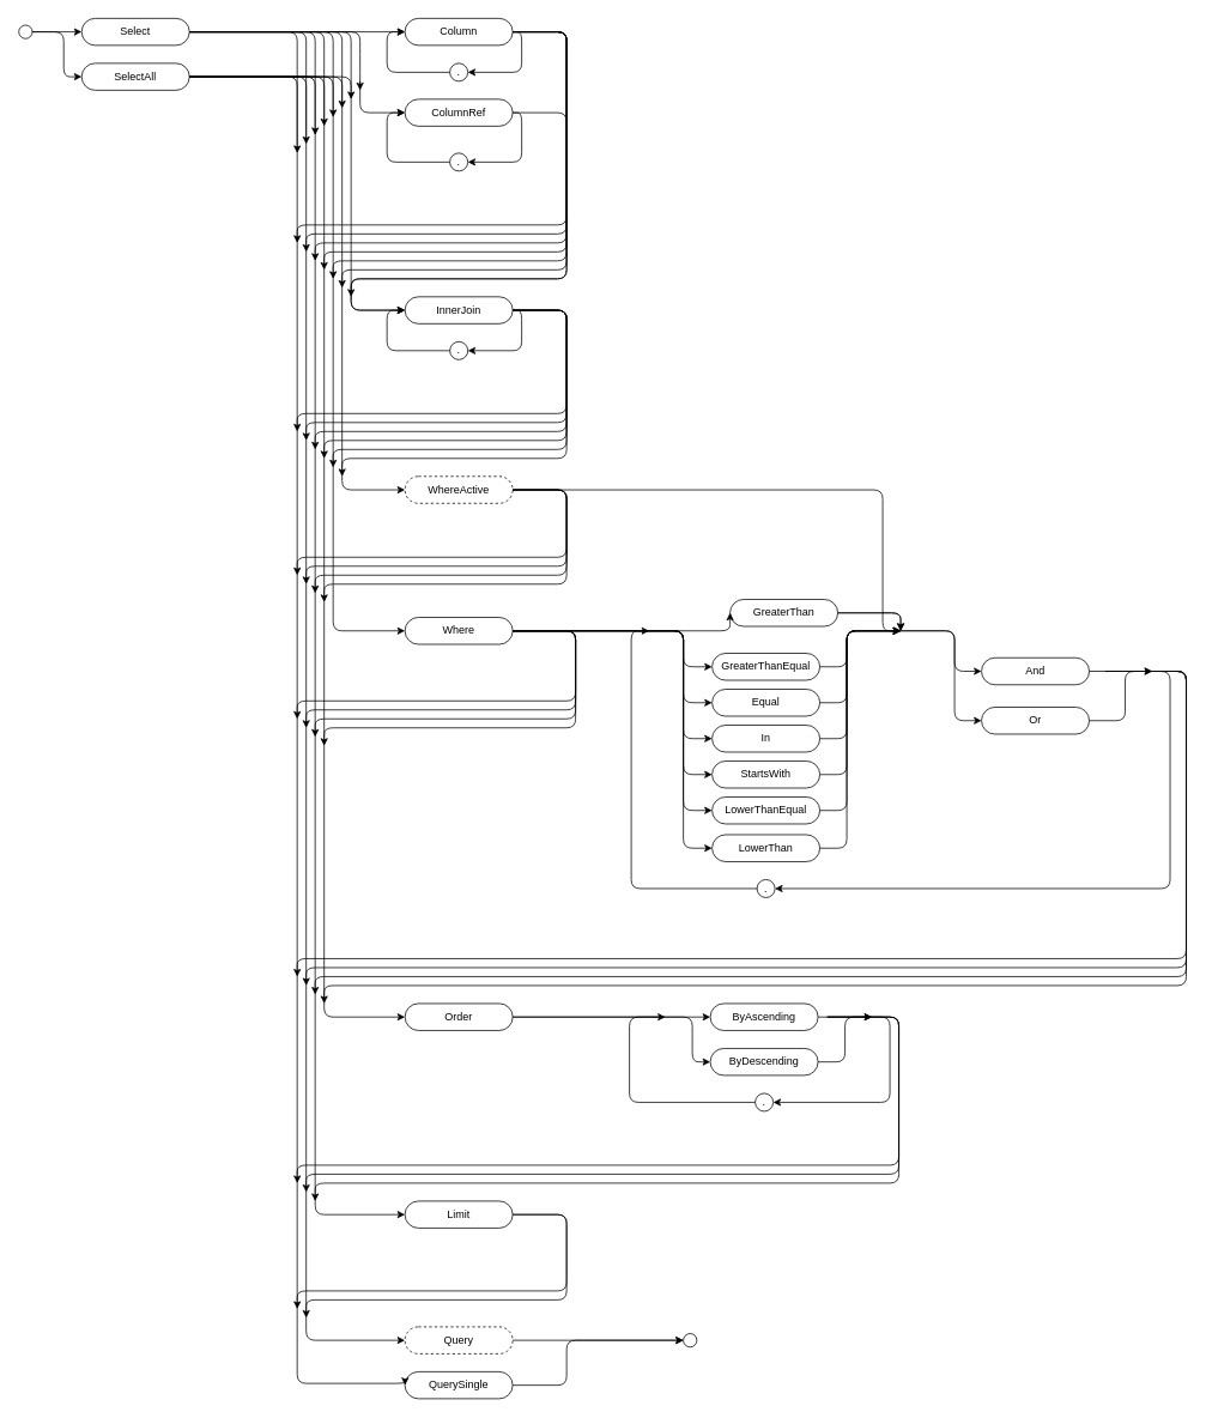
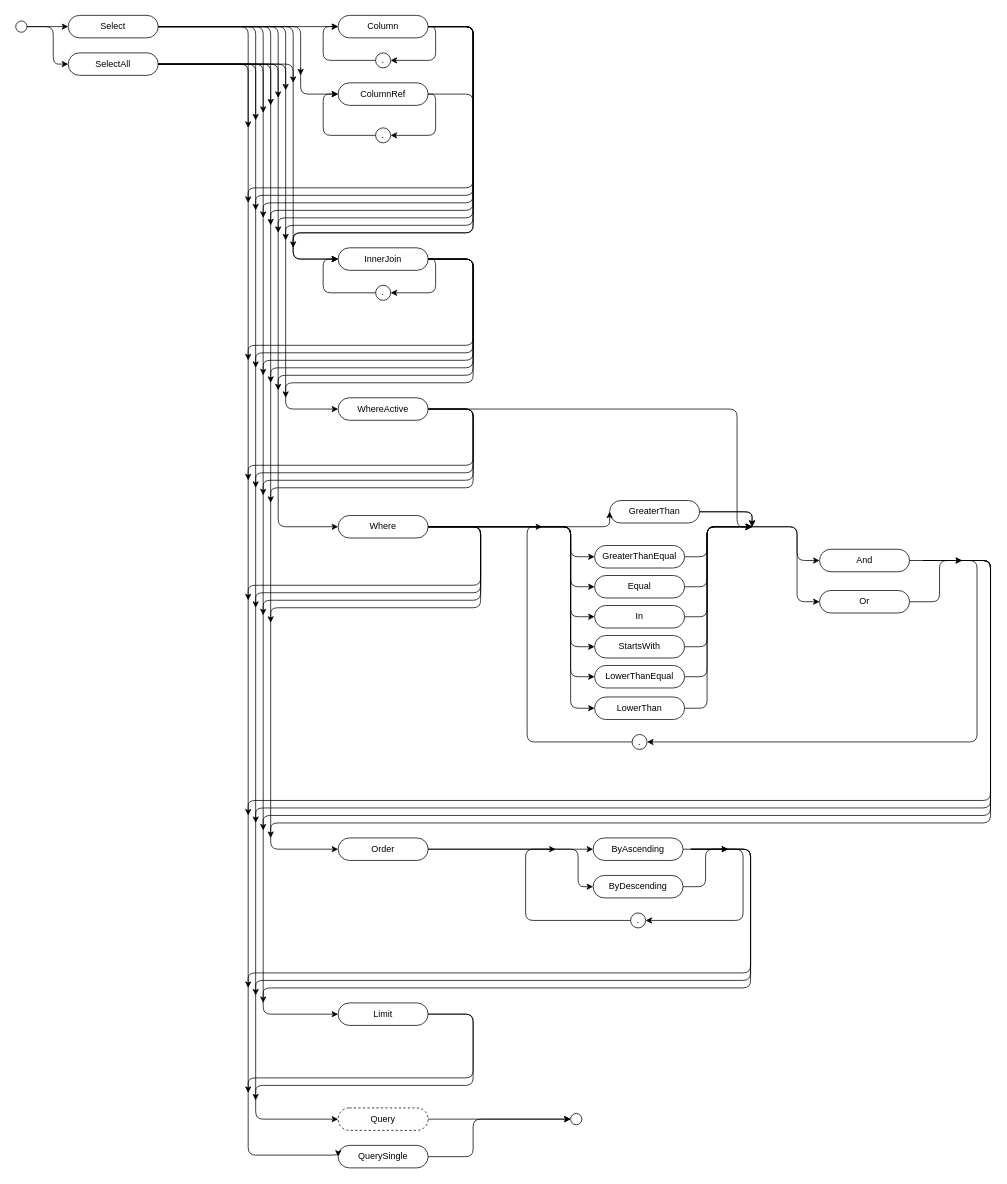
- <mxCell id="27" value="WhereActive" style="rounded=1;whiteSpace=wrap;html=1;absoluteArcSize=1;imageWidth=24;arcSize=30;dashed=1;" parent="1" vertex="1"><mxGeometry x="449.98" y="530" width="120" height="30" as="geometry" /></mxCell>
+ <mxCell id="27" value="WhereActive" style="rounded=1;whiteSpace=wrap;html=1;absoluteArcSize=1;imageWidth=24;arcSize=30;" parent="1" vertex="1"><mxGeometry x="449.98" y="530" width="120" height="30" as="geometry" /></mxCell>
